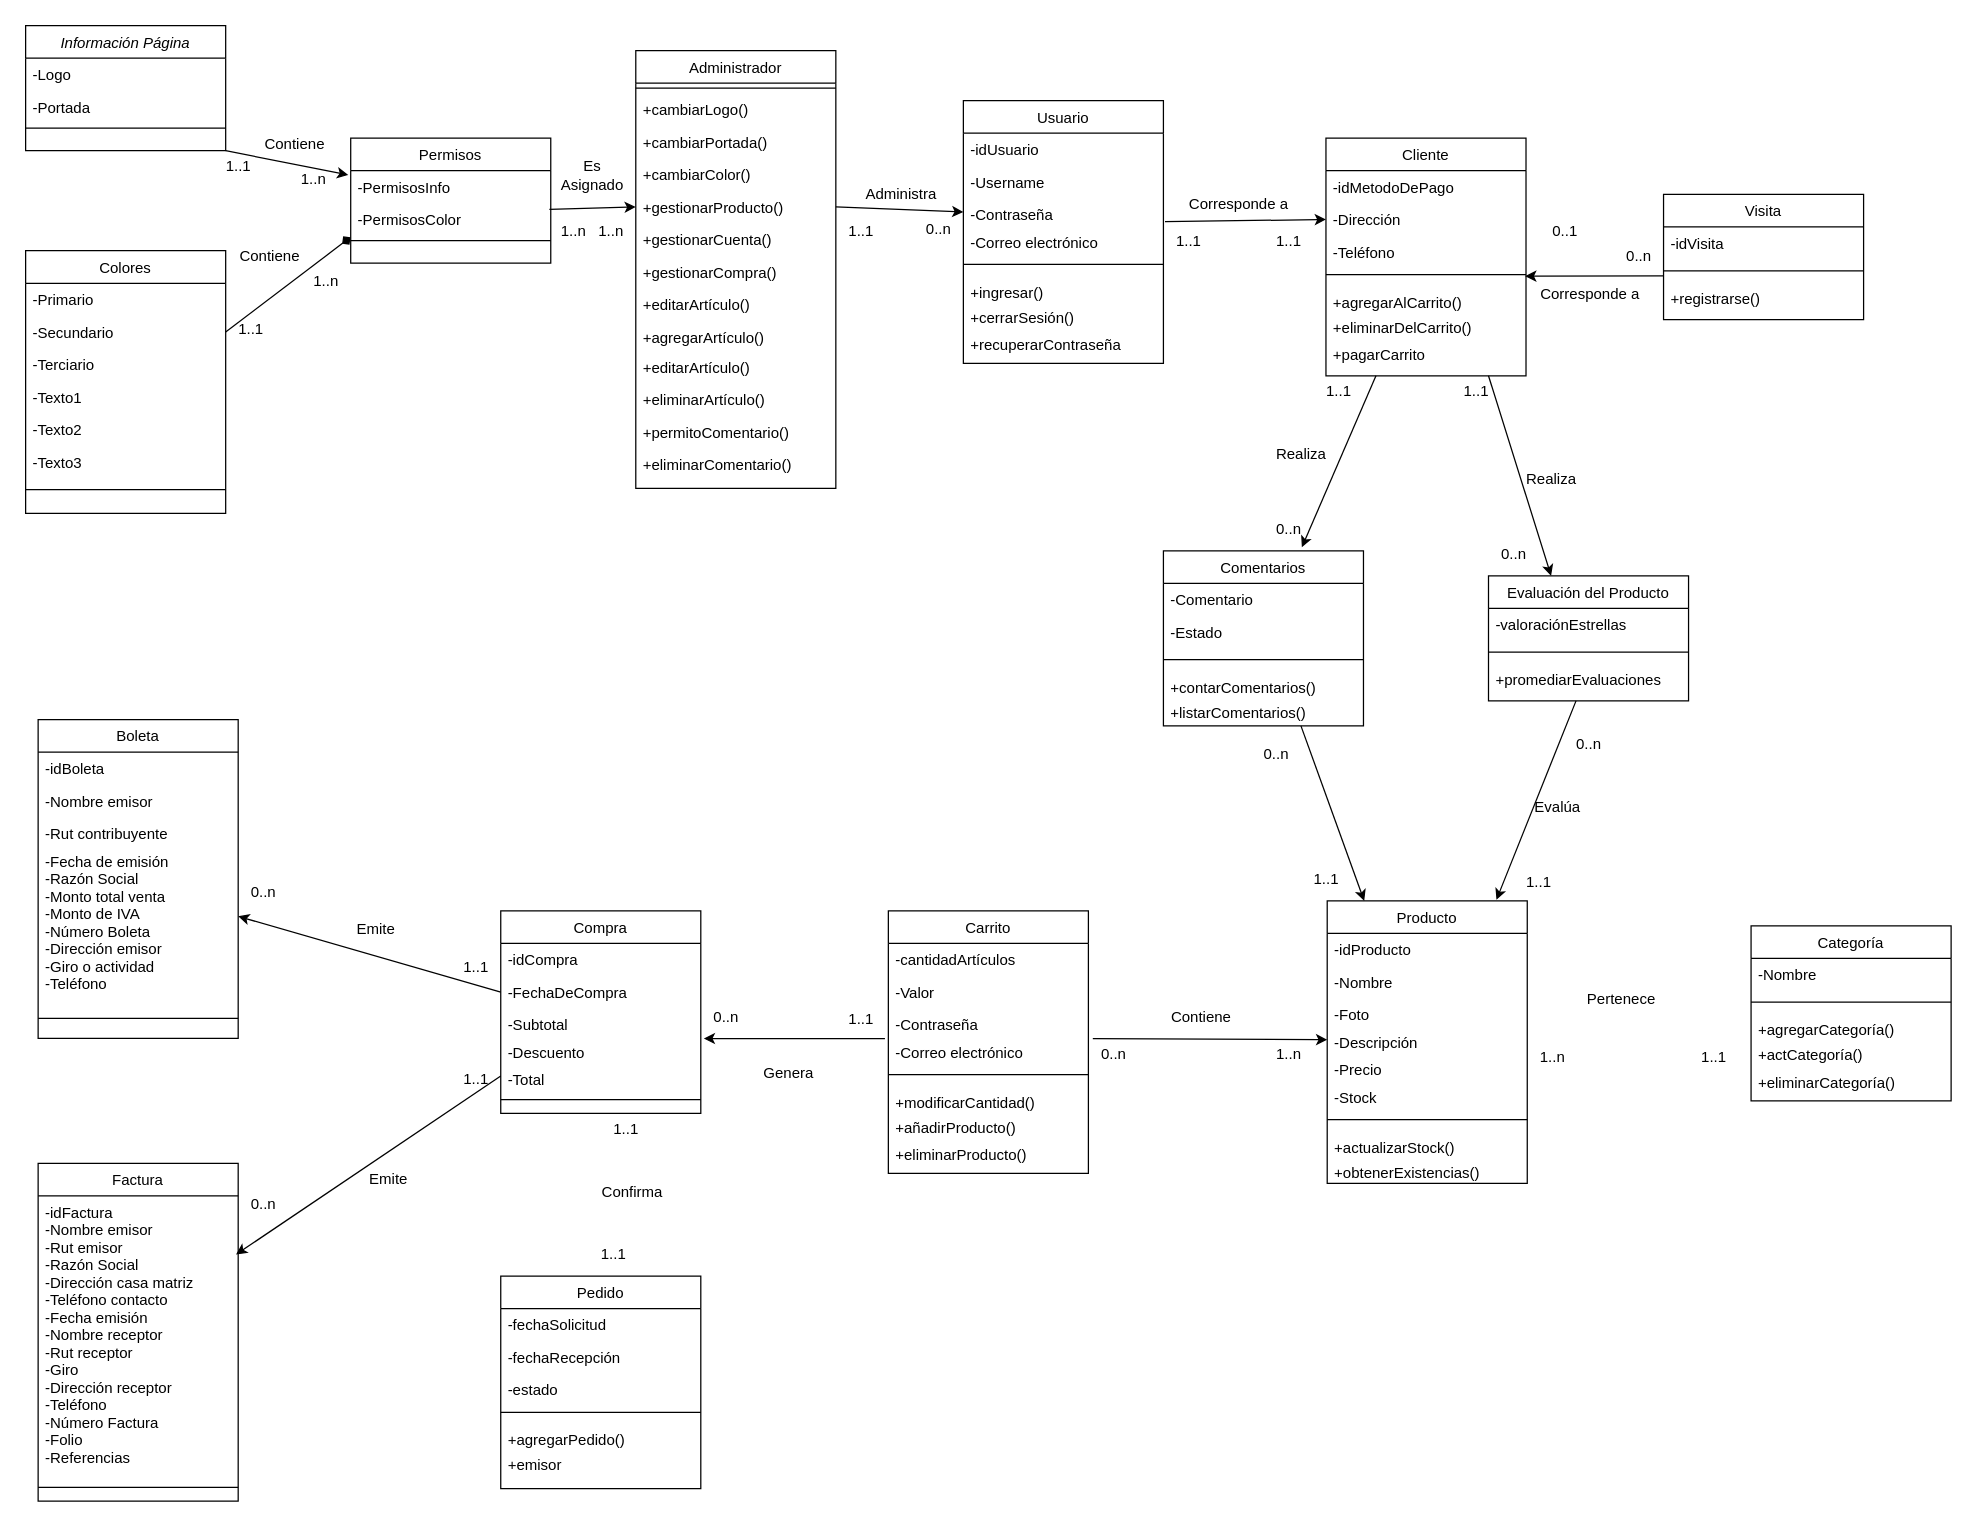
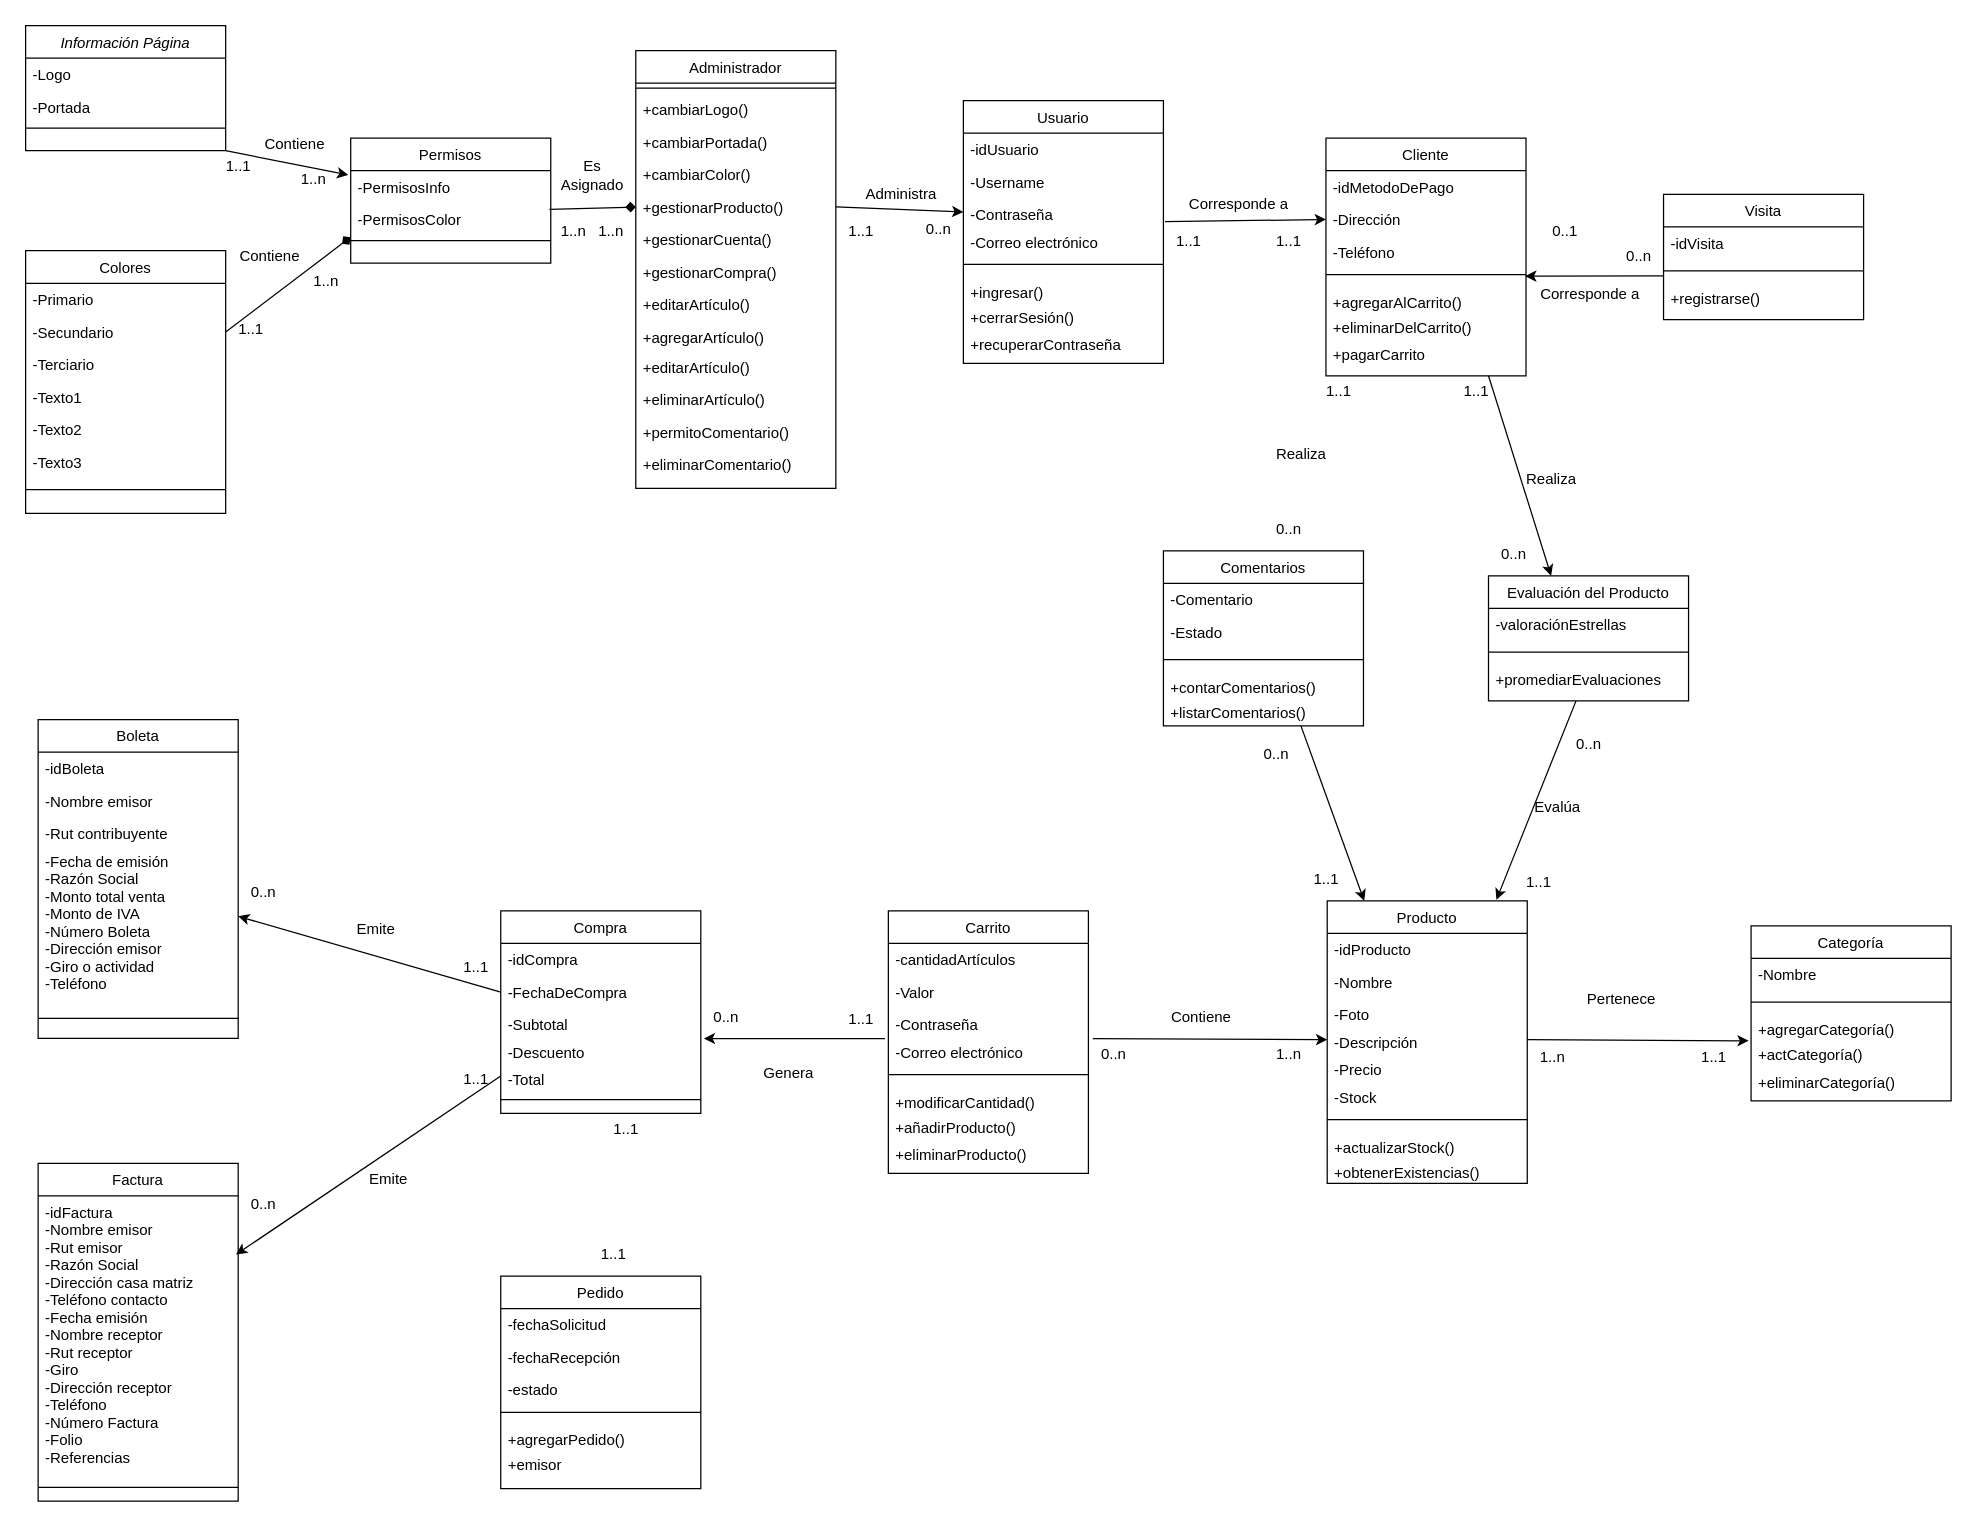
- <mxCell id="119" value="" style="endArrow=classic;html=1;rounded=0;entryX=0;entryY=0.5;entryDx=0;entryDy=0;exitX=0.993;exitY=0.192;exitDx=0;exitDy=0;exitPerimeter=0;" edge="1" parent="1" source="8" target="23"><mxGeometry width="50" height="50" relative="1" as="geometry"><mxPoint x="390" y="180" as="sourcePoint" /><mxPoint x="440" y="130" as="targetPoint" /></mxGeometry></mxCell>
+ <mxCell id="119" value="" style="endArrow=diamond;html=1;rounded=0;entryX=0;entryY=0.5;entryDx=0;entryDy=0;exitX=0.993;exitY=0.192;exitDx=0;exitDy=0;exitPerimeter=0;" edge="1" parent="1" source="8" target="23"><mxGeometry width="50" height="50" relative="1" as="geometry"><mxPoint x="390" y="180" as="sourcePoint" /><mxPoint x="440" y="130" as="targetPoint" /></mxGeometry></mxCell>
- <mxCell id="134" value="" style="endArrow=classic;html=1;rounded=0;exitX=0.25;exitY=1;exitDx=0;exitDy=0;entryX=0.692;entryY=-0.02;entryDx=0;entryDy=0;entryPerimeter=0;" edge="1" parent="1" source="41" target="53"><mxGeometry width="50" height="50" relative="1" as="geometry"><mxPoint x="1210" y="320" as="sourcePoint" /><mxPoint x="1260" y="270" as="targetPoint" /></mxGeometry></mxCell>
+ <mxCell id="144" value="" style="endArrow=classic;html=1;rounded=0;entryX=-0.012;entryY=0.086;entryDx=0;entryDy=0;entryPerimeter=0;exitX=1;exitY=0.5;exitDx=0;exitDy=0;" edge="1" parent="1" source="67" target="77"><mxGeometry width="50" height="50" relative="1" as="geometry"><mxPoint x="1200" y="690" as="sourcePoint" /><mxPoint x="1250" y="640" as="targetPoint" /></mxGeometry></mxCell>
- <mxCell id="163" value="Confirma" style="text;html=1;align=center;verticalAlign=middle;resizable=0;points=[];autosize=1;strokeColor=none;fillColor=none;" vertex="1" parent="1"><mxGeometry x="470" y="938" width="70" height="30" as="geometry" /></mxCell>
